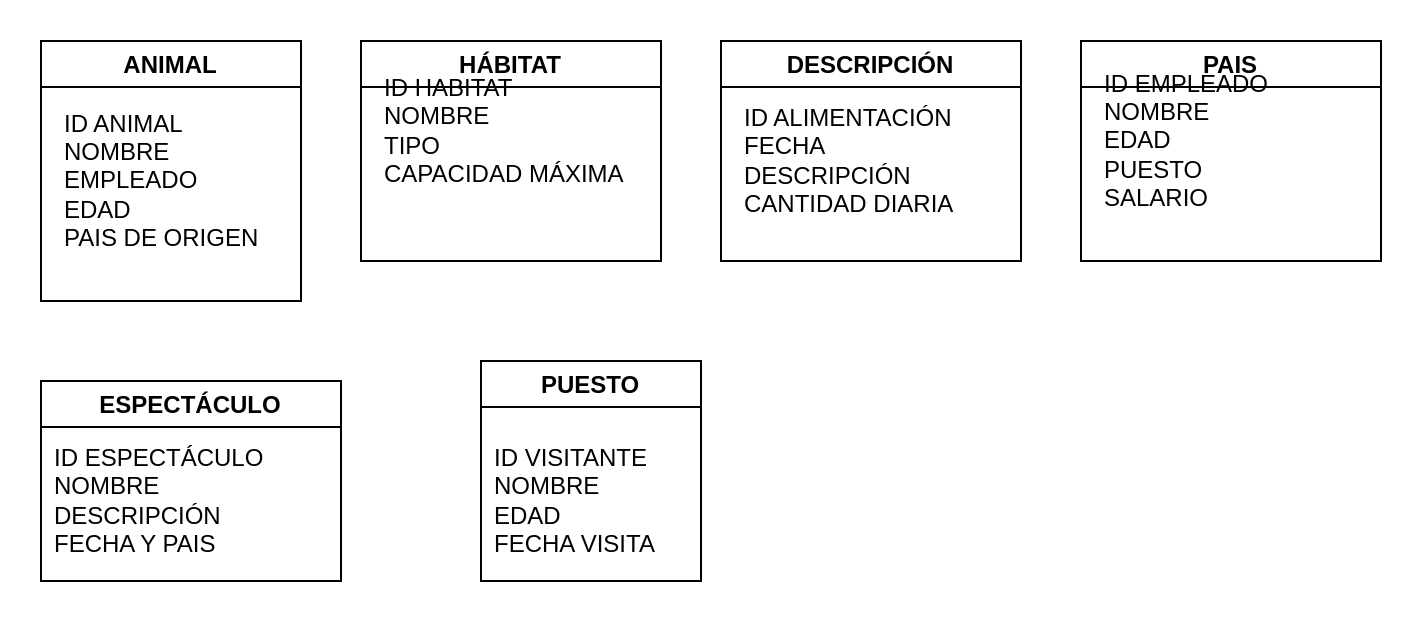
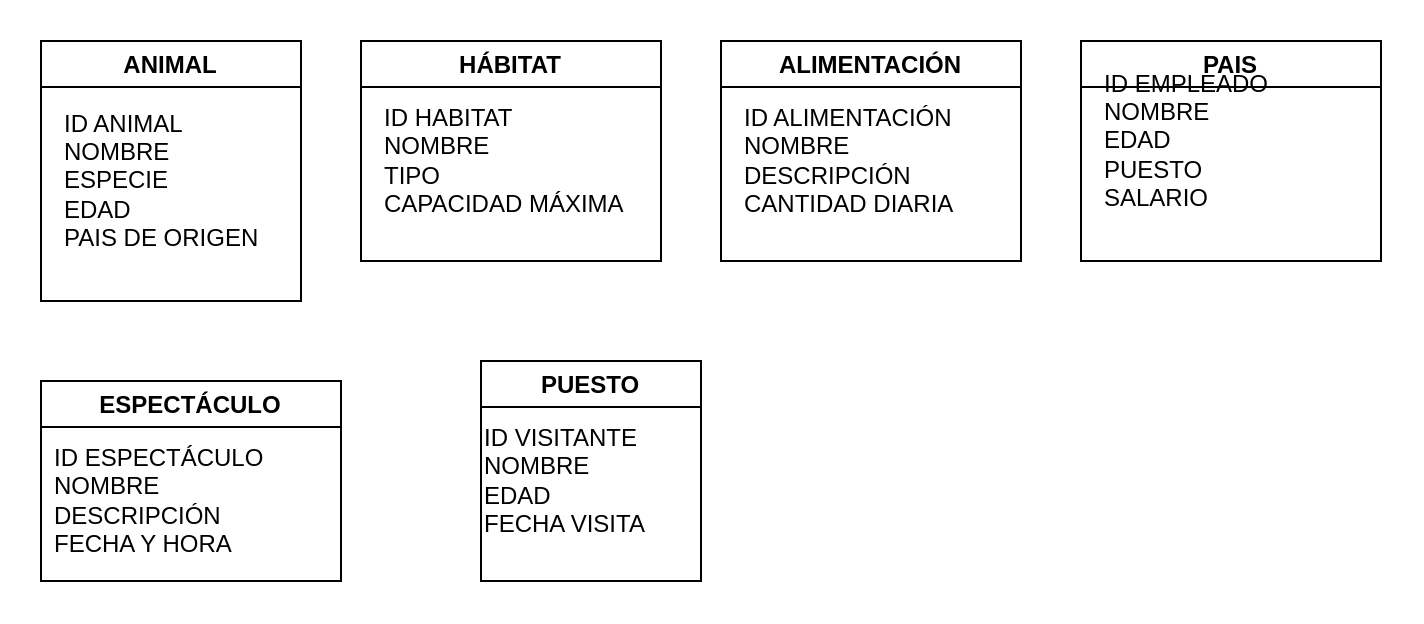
- <mxCell id="6" value="DESCRIPCIÓN" style="swimlane;" parent="1" vertex="1"><mxGeometry x="360" y="20" width="150" height="110" as="geometry"><mxRectangle x="400" y="50" width="120" height="23" as="alternateBounds" /></mxGeometry></mxCell>
+ <mxCell id="6" value="ALIMENTACIÓN" style="swimlane;" parent="1" vertex="1"><mxGeometry x="360" y="20" width="150" height="110" as="geometry"><mxRectangle x="400" y="50" width="120" height="23" as="alternateBounds" /></mxGeometry></mxCell>
- <mxCell id="5" value="ID HABITAT&lt;br&gt;NOMBRE&lt;br&gt;TIPO&lt;br&gt;CAPACIDAD MÁXIMA" style="text;html=1;strokeColor=none;fillColor=none;align=left;verticalAlign=middle;whiteSpace=wrap;rounded=0;" parent="4" vertex="1"><mxGeometry x="10" y="5" width="130" height="80" as="geometry" /></mxCell>
+ <mxCell id="5" value="ID HABITAT&lt;br&gt;NOMBRE&lt;br&gt;TIPO&lt;br&gt;CAPACIDAD MÁXIMA" style="text;html=1;strokeColor=none;fillColor=none;align=left;verticalAlign=middle;whiteSpace=wrap;rounded=0;" parent="4" vertex="1"><mxGeometry x="10" y="20" width="130" height="80" as="geometry" /></mxCell>
- <mxCell id="7" value="ID ALIMENTACIÓN&amp;nbsp;&lt;br&gt;FECHA&lt;br&gt;DESCRIPCIÓN&lt;br&gt;CANTIDAD DIARIA" style="text;html=1;align=left;verticalAlign=middle;resizable=0;points=[];autosize=1;strokeColor=none;fillColor=none;" parent="6" vertex="1"><mxGeometry x="10" y="30" width="120" height="60" as="geometry" /></mxCell>
+ <mxCell id="7" value="ID ALIMENTACIÓN&amp;nbsp;&lt;br&gt;NOMBRE&lt;br&gt;DESCRIPCIÓN&lt;br&gt;CANTIDAD DIARIA" style="text;html=1;align=left;verticalAlign=middle;resizable=0;points=[];autosize=1;strokeColor=none;fillColor=none;" parent="6" vertex="1"><mxGeometry x="10" y="30" width="120" height="60" as="geometry" /></mxCell>
- <mxCell id="3" value="ID ANIMAL&lt;br&gt;NOMBRE&lt;br&gt;EMPLEADO&lt;br&gt;EDAD&lt;br&gt;PAIS DE ORIGEN" style="text;html=1;align=left;verticalAlign=middle;resizable=0;points=[];autosize=1;strokeColor=none;fillColor=none;" parent="2" vertex="1"><mxGeometry x="10" y="30" width="110" height="80" as="geometry" /></mxCell>
+ <mxCell id="3" value="ID ANIMAL&lt;br&gt;NOMBRE&lt;br&gt;ESPECIE&lt;br&gt;EDAD&lt;br&gt;PAIS DE ORIGEN" style="text;html=1;align=left;verticalAlign=middle;resizable=0;points=[];autosize=1;strokeColor=none;fillColor=none;" parent="2" vertex="1"><mxGeometry x="10" y="30" width="110" height="80" as="geometry" /></mxCell>
- <mxCell id="11" value="ID ESPECTÁCULO&lt;br&gt;NOMBRE&lt;br&gt;DESCRIPCIÓN&lt;br&gt;FECHA Y PAIS" style="text;html=1;align=left;verticalAlign=middle;resizable=0;points=[];autosize=1;strokeColor=none;fillColor=none;" parent="10" vertex="1"><mxGeometry x="5" y="25" width="130" height="70" as="geometry" /></mxCell>
+ <mxCell id="11" value="ID ESPECTÁCULO&lt;br&gt;NOMBRE&lt;br&gt;DESCRIPCIÓN&lt;br&gt;FECHA Y HORA" style="text;html=1;align=left;verticalAlign=middle;resizable=0;points=[];autosize=1;strokeColor=none;fillColor=none;" parent="10" vertex="1"><mxGeometry x="5" y="25" width="130" height="70" as="geometry" /></mxCell>
- <mxCell id="13" value="ID VISITANTE&lt;br&gt;NOMBRE&lt;br&gt;EDAD&lt;br&gt;FECHA VISITA" style="text;html=1;align=left;verticalAlign=middle;resizable=0;points=[];autosize=1;strokeColor=none;fillColor=none;" parent="12" vertex="1"><mxGeometry x="5" y="35" width="100" height="70" as="geometry" /></mxCell>
+ <mxCell id="13" value="ID VISITANTE&lt;br&gt;NOMBRE&lt;br&gt;EDAD&lt;br&gt;FECHA VISITA" style="text;html=1;align=left;verticalAlign=middle;resizable=0;points=[];autosize=1;strokeColor=none;fillColor=none;" parent="12" vertex="1"><mxGeometry y="25" width="100" height="70" as="geometry" /></mxCell>
